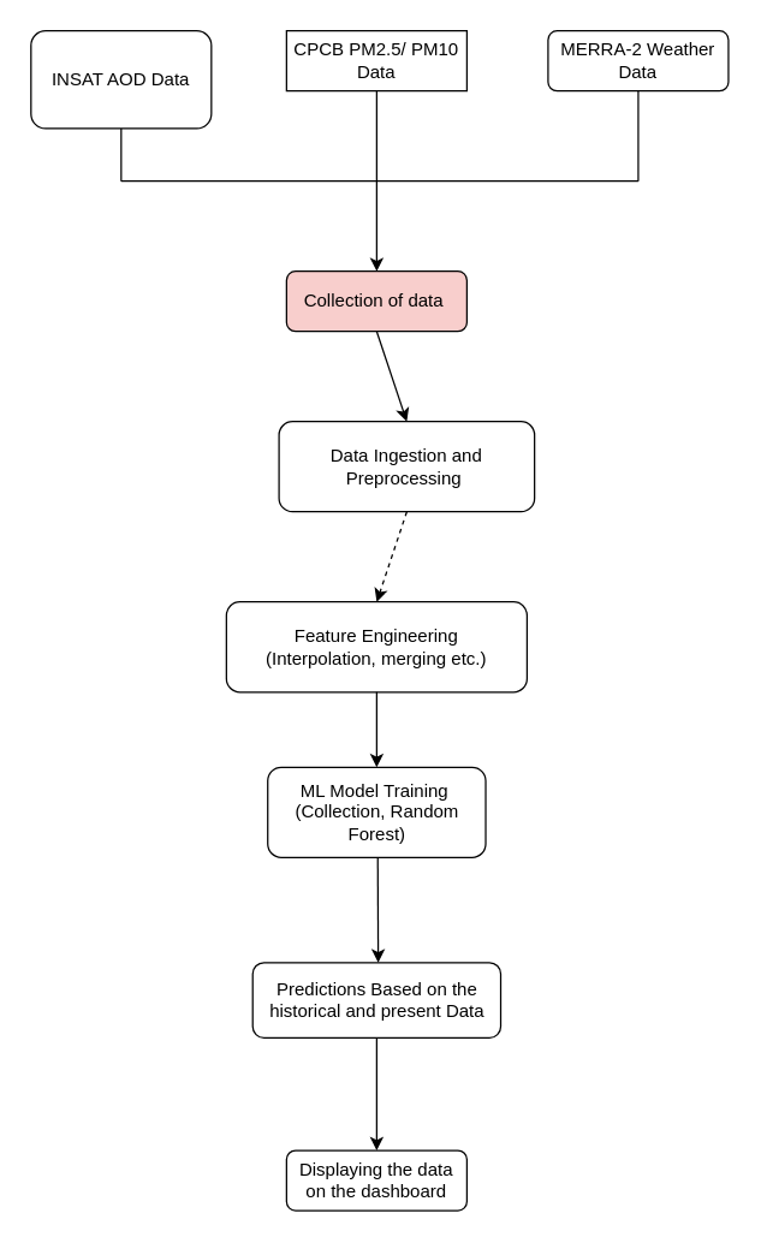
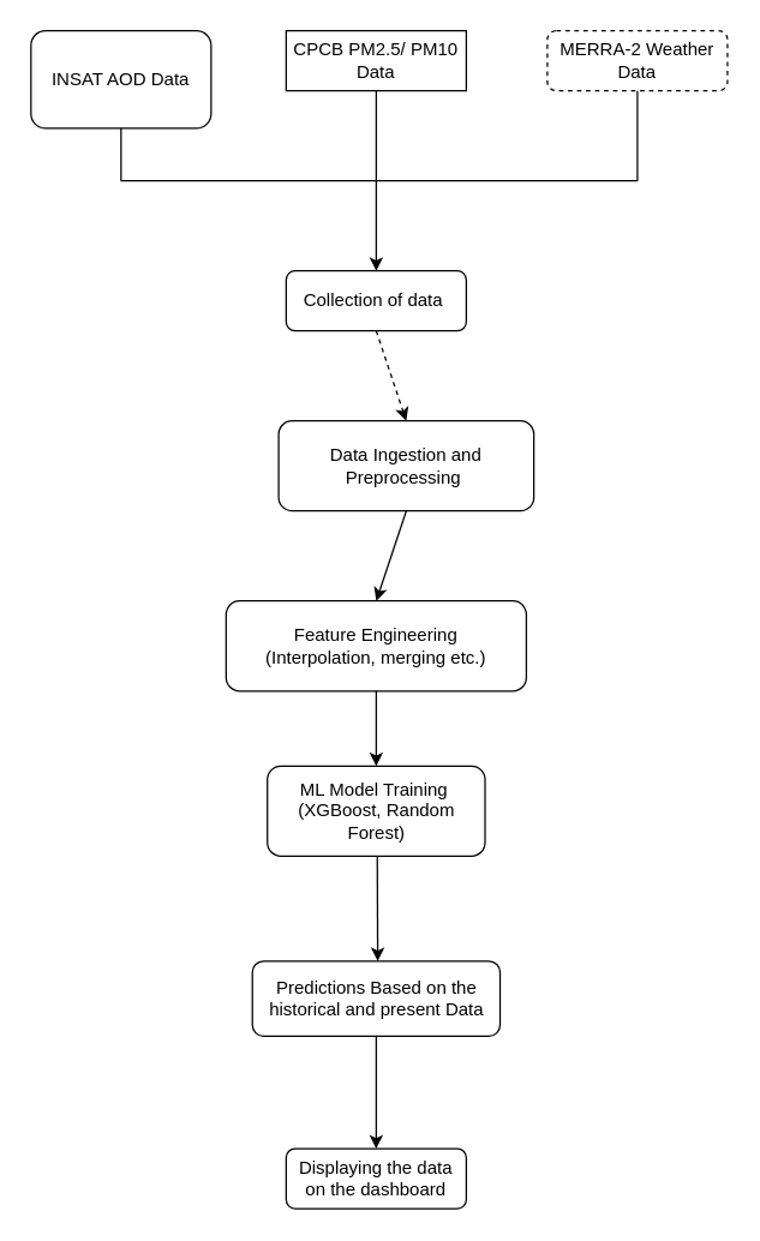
- <mxCell id="5" value="MERRA-2 Weather Data" style="rounded=1;whiteSpace=wrap;html=1;" vertex="1" parent="1"><mxGeometry x="364" y="20" width="120" height="40" as="geometry" /></mxCell>
+ <mxCell id="5" value="MERRA-2 Weather Data" style="rounded=1;whiteSpace=wrap;html=1;dashed=1;" vertex="1" parent="1"><mxGeometry x="364" y="20" width="120" height="40" as="geometry" /></mxCell>
- <mxCell id="2" value="Collection of data&amp;nbsp;" style="rounded=1;whiteSpace=wrap;html=1;fontSize=12;glass=0;strokeWidth=1;shadow=0;fillColor=#f8cecc;" parent="1" vertex="1"><mxGeometry x="190" y="180" width="120" height="40" as="geometry" /></mxCell>
+ <mxCell id="2" value="Collection of data&amp;nbsp;" style="rounded=1;whiteSpace=wrap;html=1;fontSize=12;glass=0;strokeWidth=1;shadow=0;" parent="1" vertex="1"><mxGeometry x="190" y="180" width="120" height="40" as="geometry" /></mxCell>
- <mxCell id="12" value="" style="endArrow=classic;html=1;rounded=0;exitX=0.5;exitY=1;exitDx=0;exitDy=0;entryX=0.5;entryY=0;entryDx=0;entryDy=0;" edge="1" parent="1" source="2" target="11"><mxGeometry width="50" height="50" relative="1" as="geometry"><mxPoint x="290" y="240" as="sourcePoint" /><mxPoint x="340" y="190" as="targetPoint" /></mxGeometry></mxCell>
+ <mxCell id="12" value="" style="endArrow=classic;html=1;rounded=0;exitX=0.5;exitY=1;exitDx=0;exitDy=0;entryX=0.5;entryY=0;entryDx=0;entryDy=0;dashed=1;" edge="1" parent="1" source="2" target="11"><mxGeometry width="50" height="50" relative="1" as="geometry"><mxPoint x="290" y="240" as="sourcePoint" /><mxPoint x="340" y="190" as="targetPoint" /></mxGeometry></mxCell>
- <mxCell id="14" value="" style="endArrow=classic;html=1;rounded=0;exitX=0.5;exitY=1;exitDx=0;exitDy=0;entryX=0.5;entryY=0;entryDx=0;entryDy=0;dashed=1;" edge="1" parent="1" source="11" target="13"><mxGeometry width="50" height="50" relative="1" as="geometry"><mxPoint x="270" y="360" as="sourcePoint" /><mxPoint x="320" y="310" as="targetPoint" /></mxGeometry></mxCell>
+ <mxCell id="14" value="" style="endArrow=classic;html=1;rounded=0;exitX=0.5;exitY=1;exitDx=0;exitDy=0;entryX=0.5;entryY=0;entryDx=0;entryDy=0;" edge="1" parent="1" source="11" target="13"><mxGeometry width="50" height="50" relative="1" as="geometry"><mxPoint x="270" y="360" as="sourcePoint" /><mxPoint x="320" y="310" as="targetPoint" /></mxGeometry></mxCell>
- <mxCell id="15" value="ML Model Training&amp;nbsp;&lt;div&gt;(Collection, Random Forest)&lt;/div&gt;" style="rounded=1;whiteSpace=wrap;html=1;" vertex="1" parent="1"><mxGeometry x="177.5" y="510" width="145" height="60" as="geometry" /></mxCell>
+ <mxCell id="15" value="ML Model Training&amp;nbsp;&lt;div&gt;(XGBoost, Random Forest)&lt;/div&gt;" style="rounded=1;whiteSpace=wrap;html=1;" vertex="1" parent="1"><mxGeometry x="177.5" y="510" width="145" height="60" as="geometry" /></mxCell>
